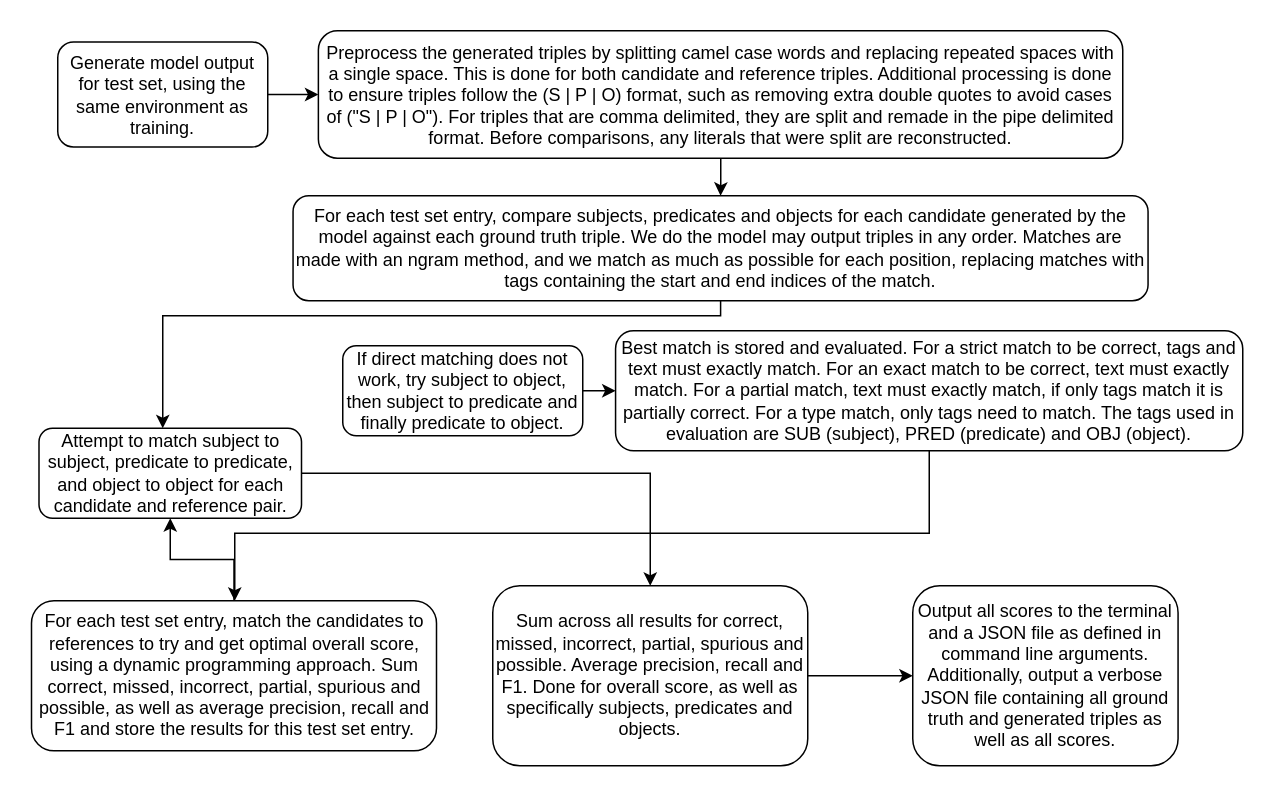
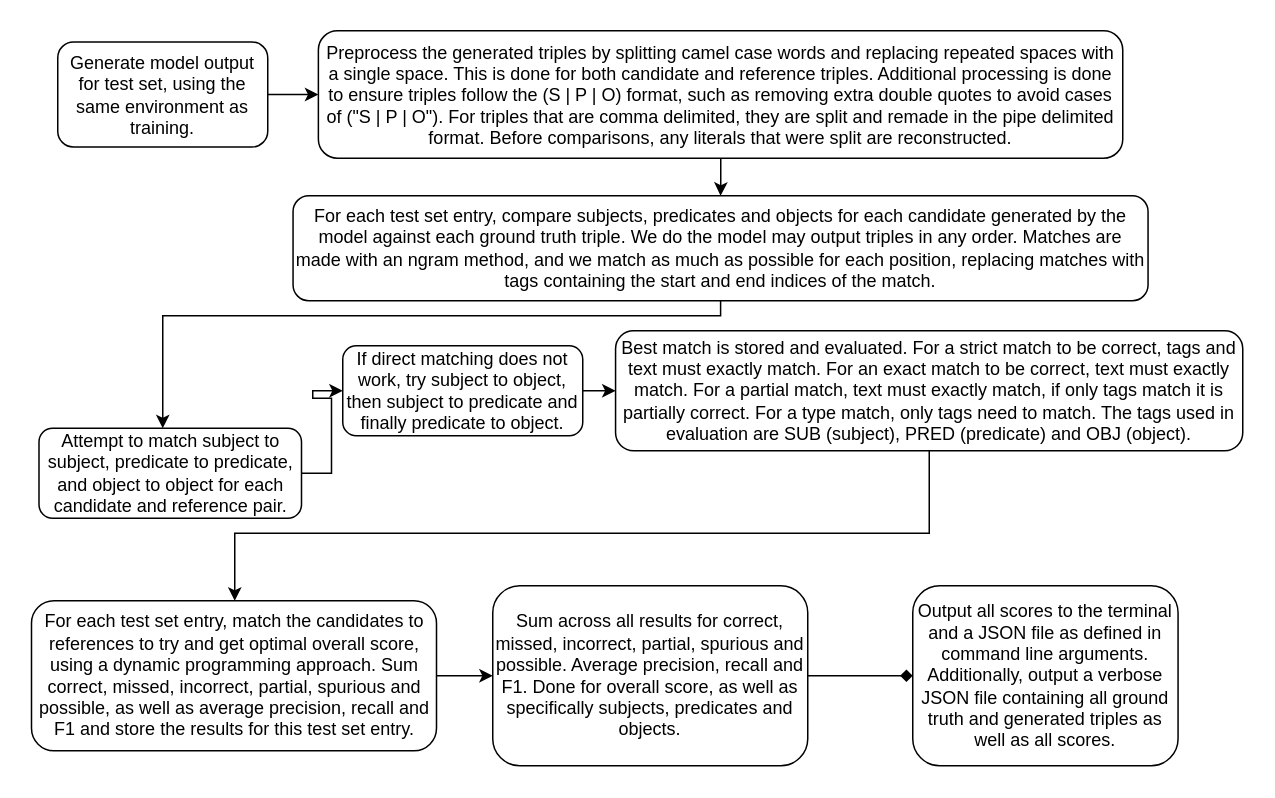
- <mxCell id="6" value="" style="edgeStyle=orthogonalEdgeStyle;rounded=0;orthogonalLoop=1;jettySize=auto;html=1;" parent="1" source="7" target="15" edge="1"><mxGeometry relative="1" as="geometry" /></mxCell>
+ <mxCell id="6" value="" style="edgeStyle=orthogonalEdgeStyle;rounded=0;orthogonalLoop=1;jettySize=auto;html=1;" parent="1" source="7" target="11" edge="1"><mxGeometry relative="1" as="geometry" /></mxCell>
- <mxCell id="17" value="" style="edgeStyle=orthogonalEdgeStyle;rounded=0;orthogonalLoop=1;jettySize=auto;html=1;" edge="1" parent="1" source="18" target="7"><mxGeometry relative="1" as="geometry" /></mxCell>
+ <mxCell id="17" value="" style="edgeStyle=orthogonalEdgeStyle;rounded=0;orthogonalLoop=1;jettySize=auto;html=1;" edge="1" parent="1" source="18" target="15"><mxGeometry relative="1" as="geometry" /></mxCell>
- <mxCell id="14" value="" style="edgeStyle=orthogonalEdgeStyle;rounded=0;orthogonalLoop=1;jettySize=auto;html=1;" edge="1" parent="1" source="15" target="16"><mxGeometry relative="1" as="geometry" /></mxCell>
+ <mxCell id="14" value="" style="edgeStyle=orthogonalEdgeStyle;rounded=0;orthogonalLoop=1;jettySize=auto;html=1;endArrow=diamond;" edge="1" parent="1" source="15" target="16"><mxGeometry relative="1" as="geometry" /></mxCell>
